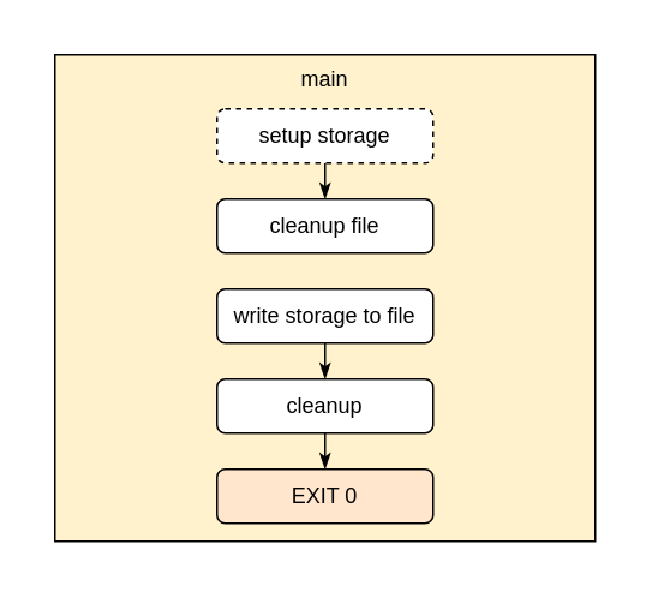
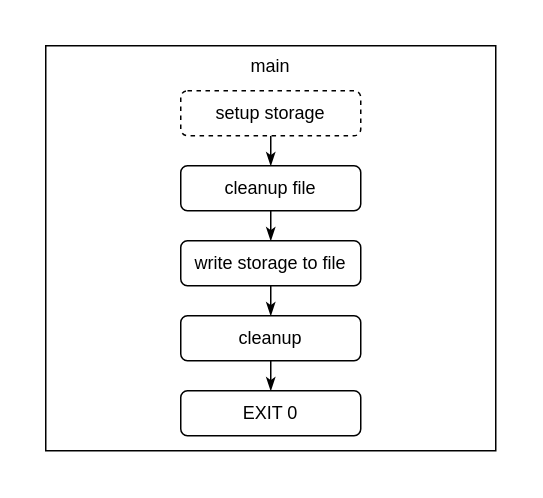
- <mxCell id="3" value="main" style="rounded=0;whiteSpace=wrap;html=1;verticalAlign=top;align=center;fillColor=#fff2cc;" vertex="1" parent="1"><mxGeometry x="30" y="30" width="300" height="270" as="geometry" /></mxCell>
+ <mxCell id="3" value="main" style="rounded=0;whiteSpace=wrap;html=1;verticalAlign=top;align=center;" vertex="1" parent="1"><mxGeometry x="30" y="30" width="300" height="270" as="geometry" /></mxCell>
+ <mxCell id="5" value="" style="endArrow=classicThin;html=1;exitX=0.5;exitY=1;entryX=0.5;entryY=0;endFill=1;edgeStyle=orthogonalEdgeStyle;rounded=1;" edge="1" parent="1" source="9" target="10"><mxGeometry width="50" height="50" relative="1" as="geometry"><mxPoint x="249.857" y="150.143" as="sourcePoint" /><mxPoint x="190" y="220" as="targetPoint" /></mxGeometry></mxCell>
- <mxCell id="12" value="EXIT 0" style="rounded=1;whiteSpace=wrap;html=1;fillColor=#ffe6cc;" vertex="1" parent="1"><mxGeometry x="120" y="260" width="120" height="30" as="geometry" /></mxCell>
+ <mxCell id="12" value="EXIT 0" style="rounded=1;whiteSpace=wrap;html=1;" vertex="1" parent="1"><mxGeometry x="120" y="260" width="120" height="30" as="geometry" /></mxCell>
